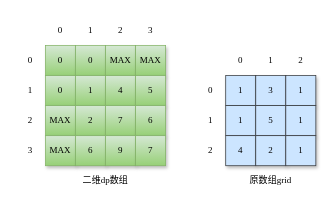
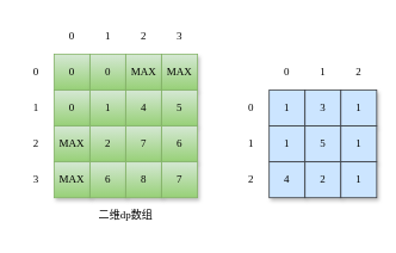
- <mxCell id="16" value="&lt;font face=&quot;Comic Sans MS&quot;&gt;9&lt;/font&gt;" style="rounded=0;whiteSpace=wrap;html=1;fillColor=#d5e8d4;strokeColor=#82b366;shadow=1;gradientColor=#97d077;" vertex="1" parent="1"><mxGeometry x="140" y="180" width="40" height="40" as="geometry" /></mxCell>
+ <mxCell id="16" value="&lt;font face=&quot;Comic Sans MS&quot;&gt;8&lt;/font&gt;" style="rounded=0;whiteSpace=wrap;html=1;fillColor=#d5e8d4;strokeColor=#82b366;shadow=1;gradientColor=#97d077;" vertex="1" parent="1"><mxGeometry x="140" y="180" width="40" height="40" as="geometry" /></mxCell>
- <mxCell id="36" value="原数组&lt;span&gt;grid&lt;/span&gt;&lt;div class=&quot;okr-block-clipboard&quot;&gt;&lt;/div&gt;" style="text;html=1;strokeColor=none;fillColor=none;align=center;verticalAlign=middle;whiteSpace=wrap;rounded=0;shadow=1;sketch=1;fontFamily=Comic Sans MS;opacity=0;" vertex="1" parent="1"><mxGeometry x="300" y="220" width="120" height="40" as="geometry" /></mxCell>
